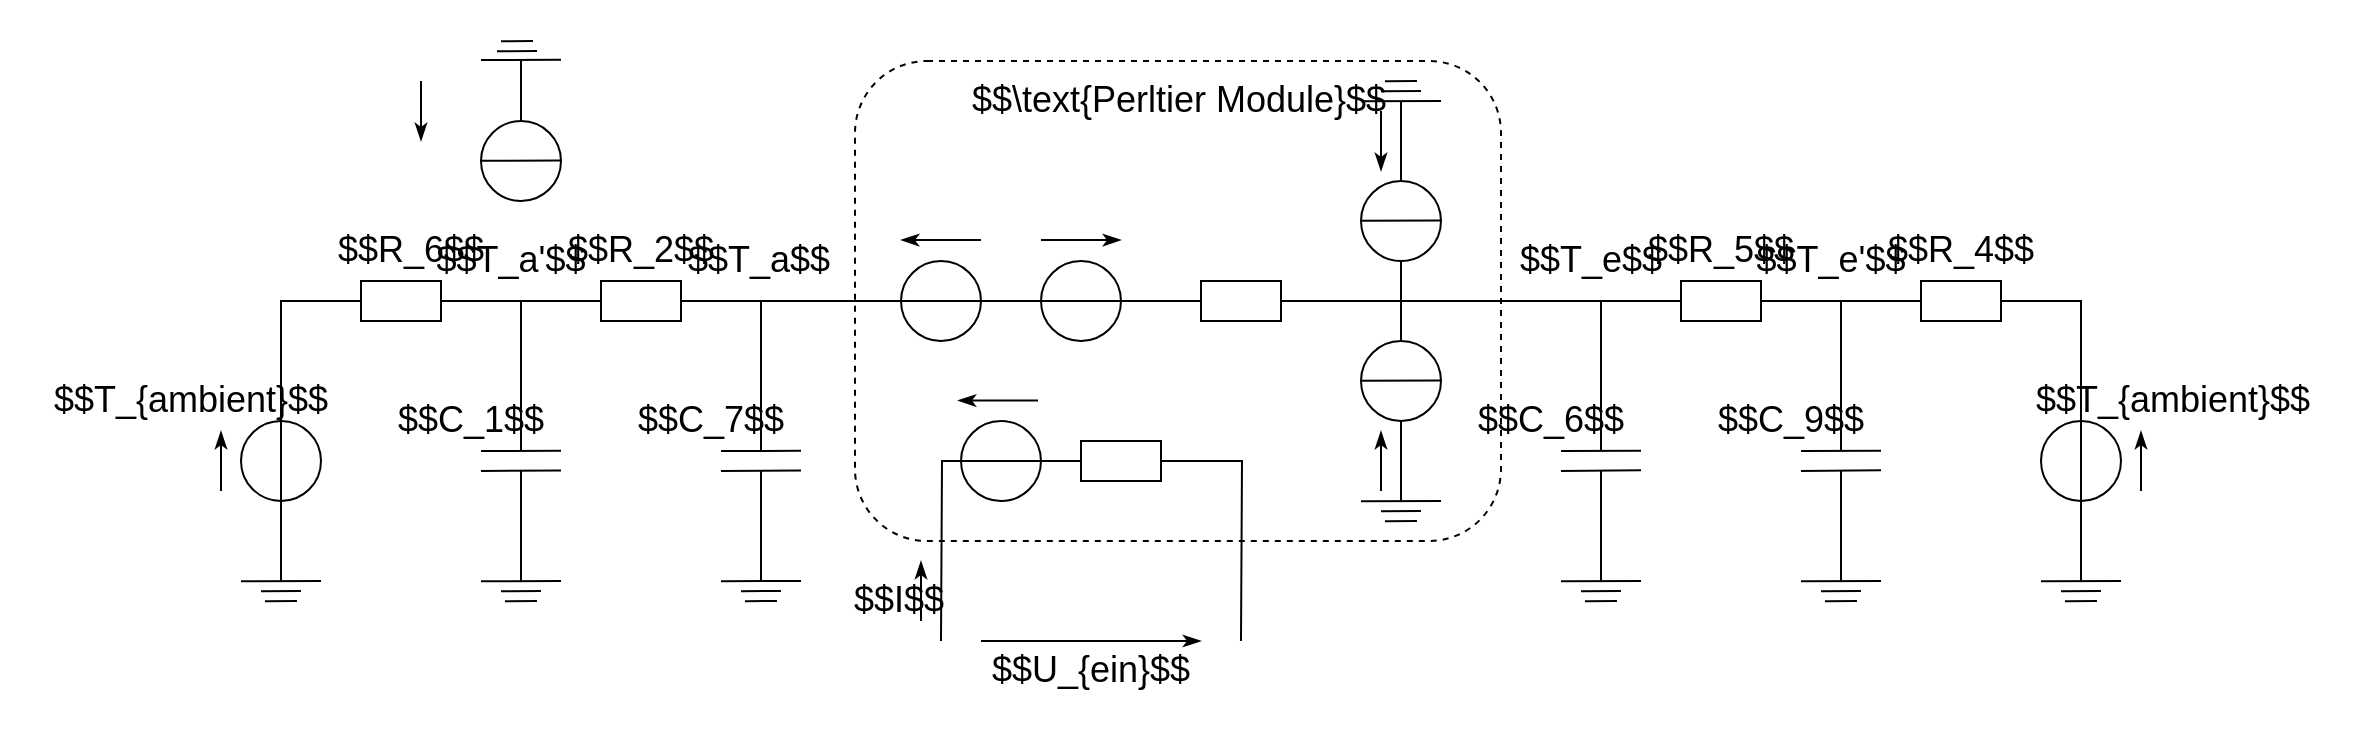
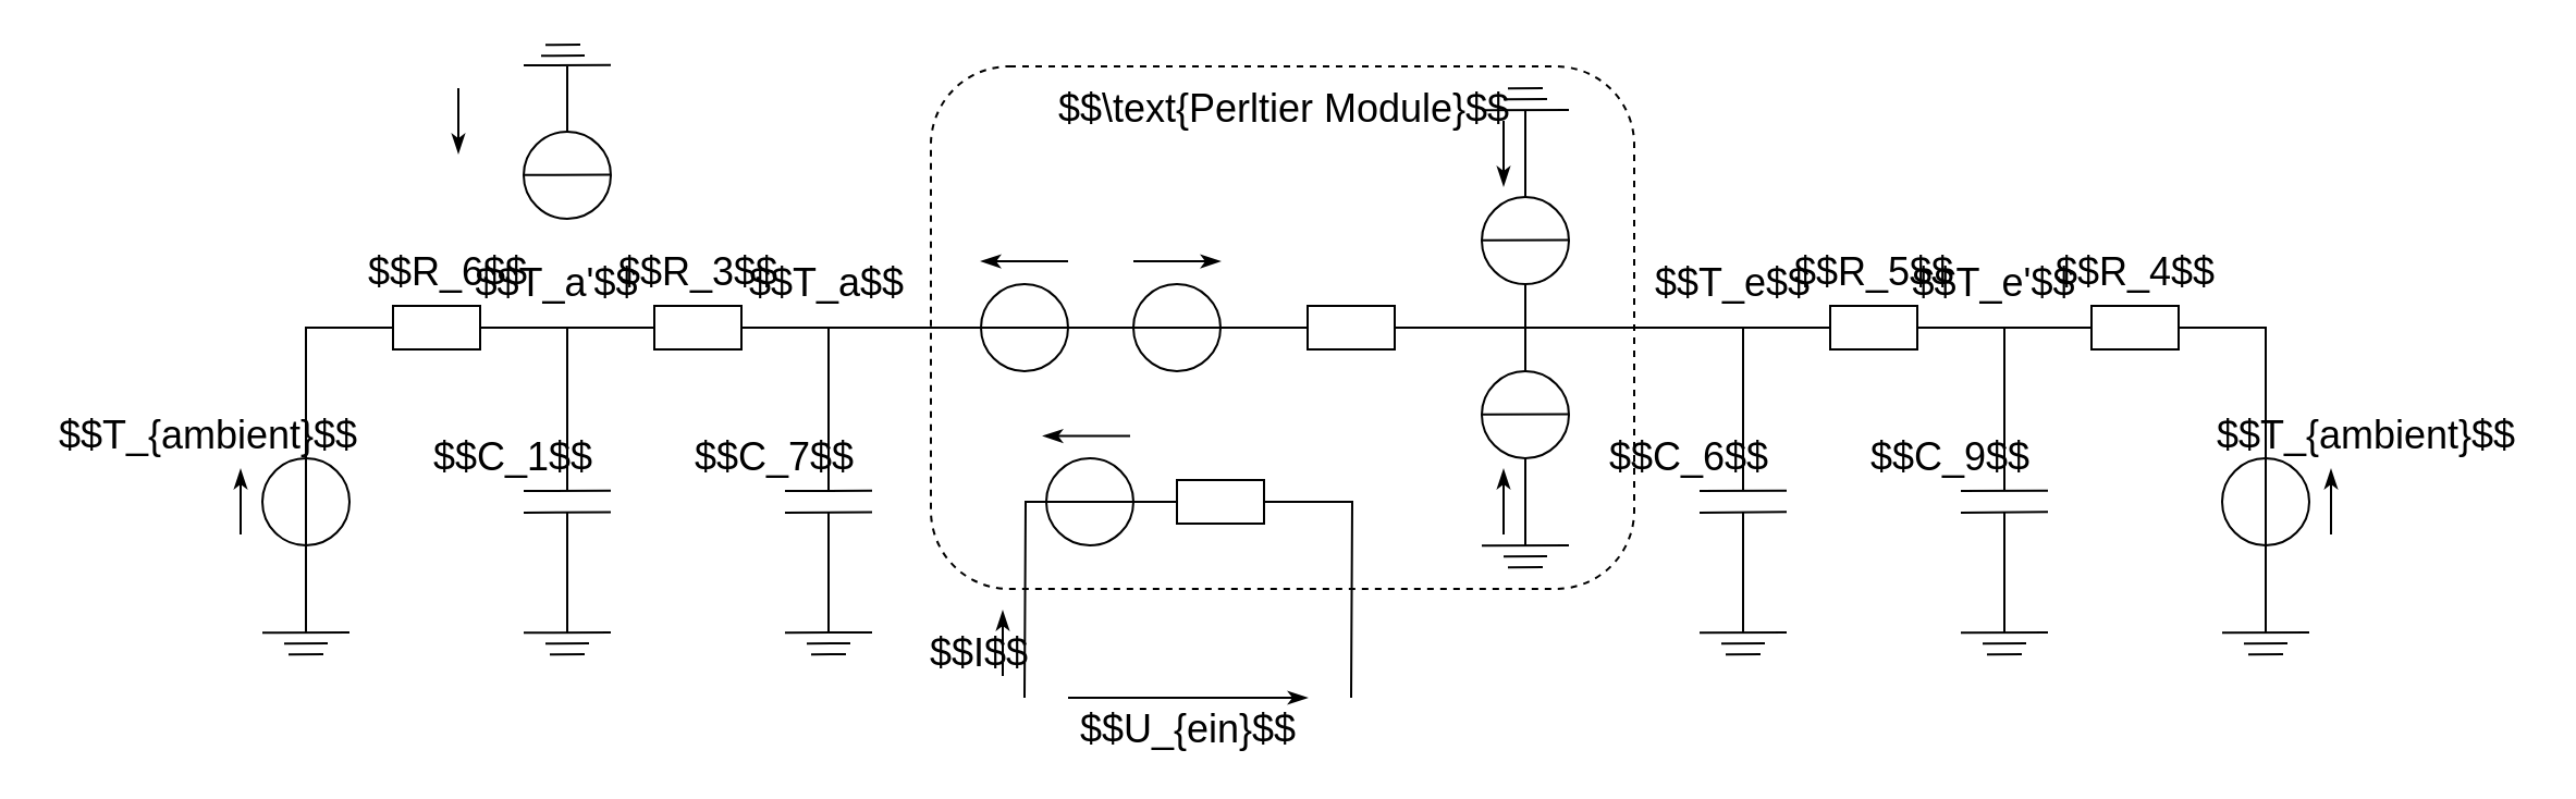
- <mxCell id="87" value="&lt;font style=&quot;font-size: 18px&quot;&gt;$$R_2$$&lt;/font&gt;" style="text;html=1;align=center;verticalAlign=middle;resizable=0;points=[];autosize=1;" vertex="1" parent="1"><mxGeometry x="275" y="115" width="90" height="20" as="geometry" /></mxCell>
+ <mxCell id="87" value="&lt;font style=&quot;font-size: 18px&quot;&gt;$$R_3$$&lt;/font&gt;" style="text;html=1;align=center;verticalAlign=middle;resizable=0;points=[];autosize=1;" vertex="1" parent="1"><mxGeometry x="275" y="115" width="90" height="20" as="geometry" /></mxCell>
